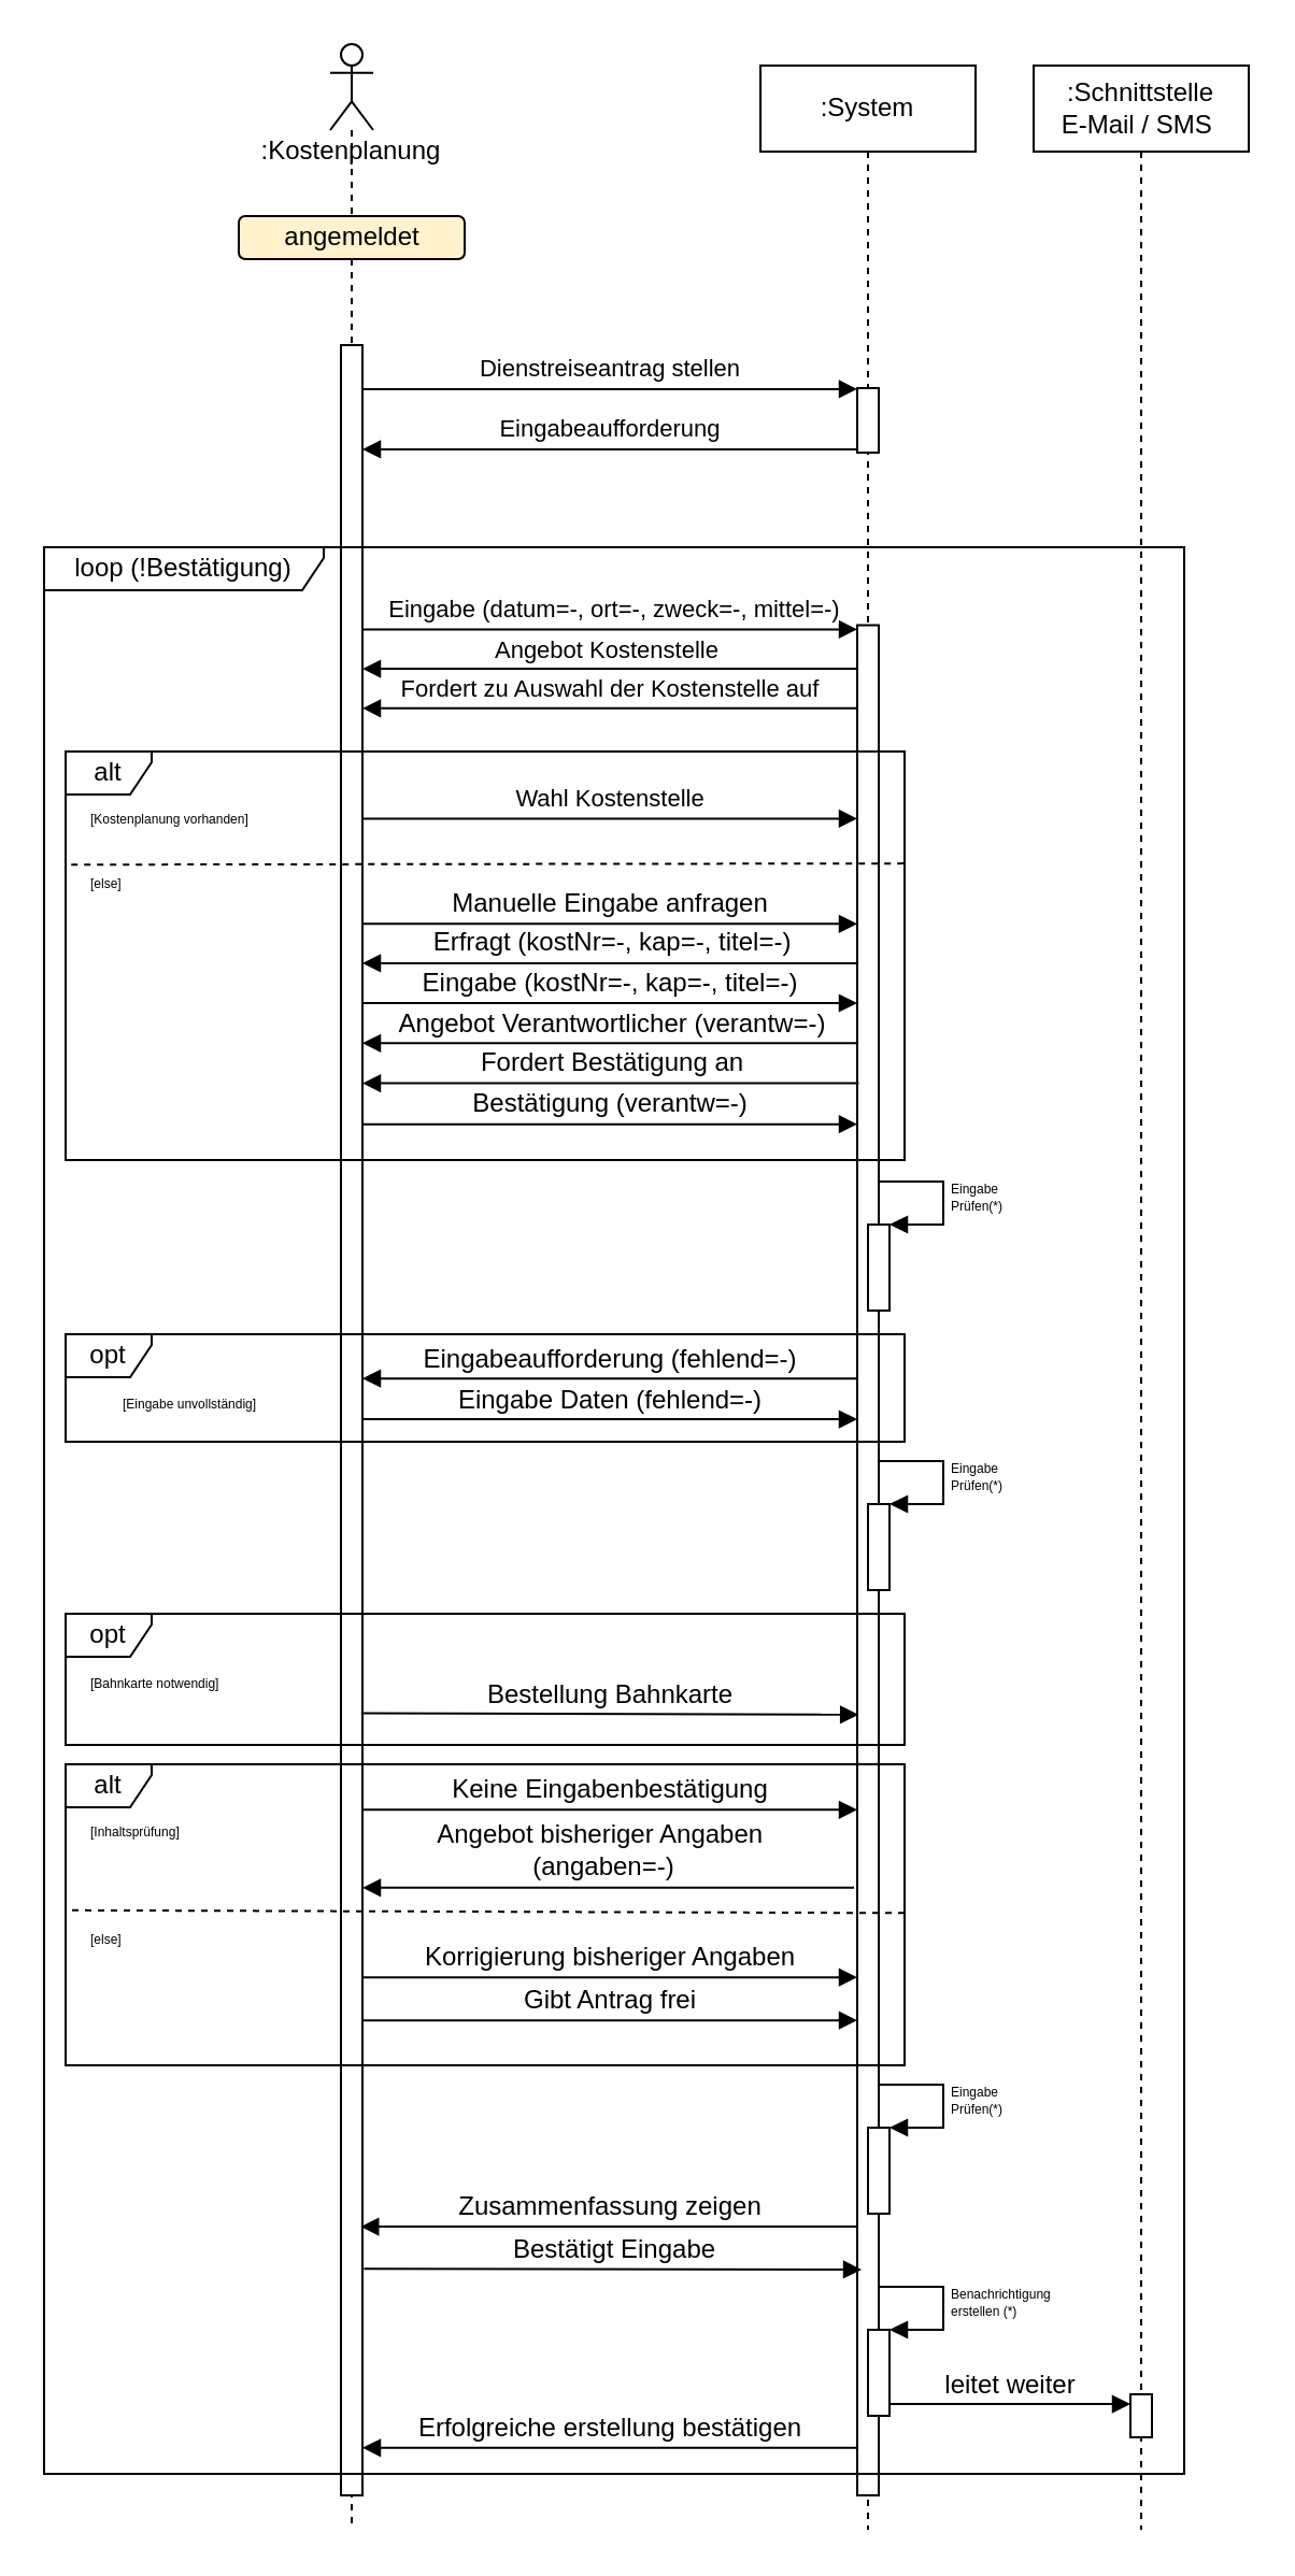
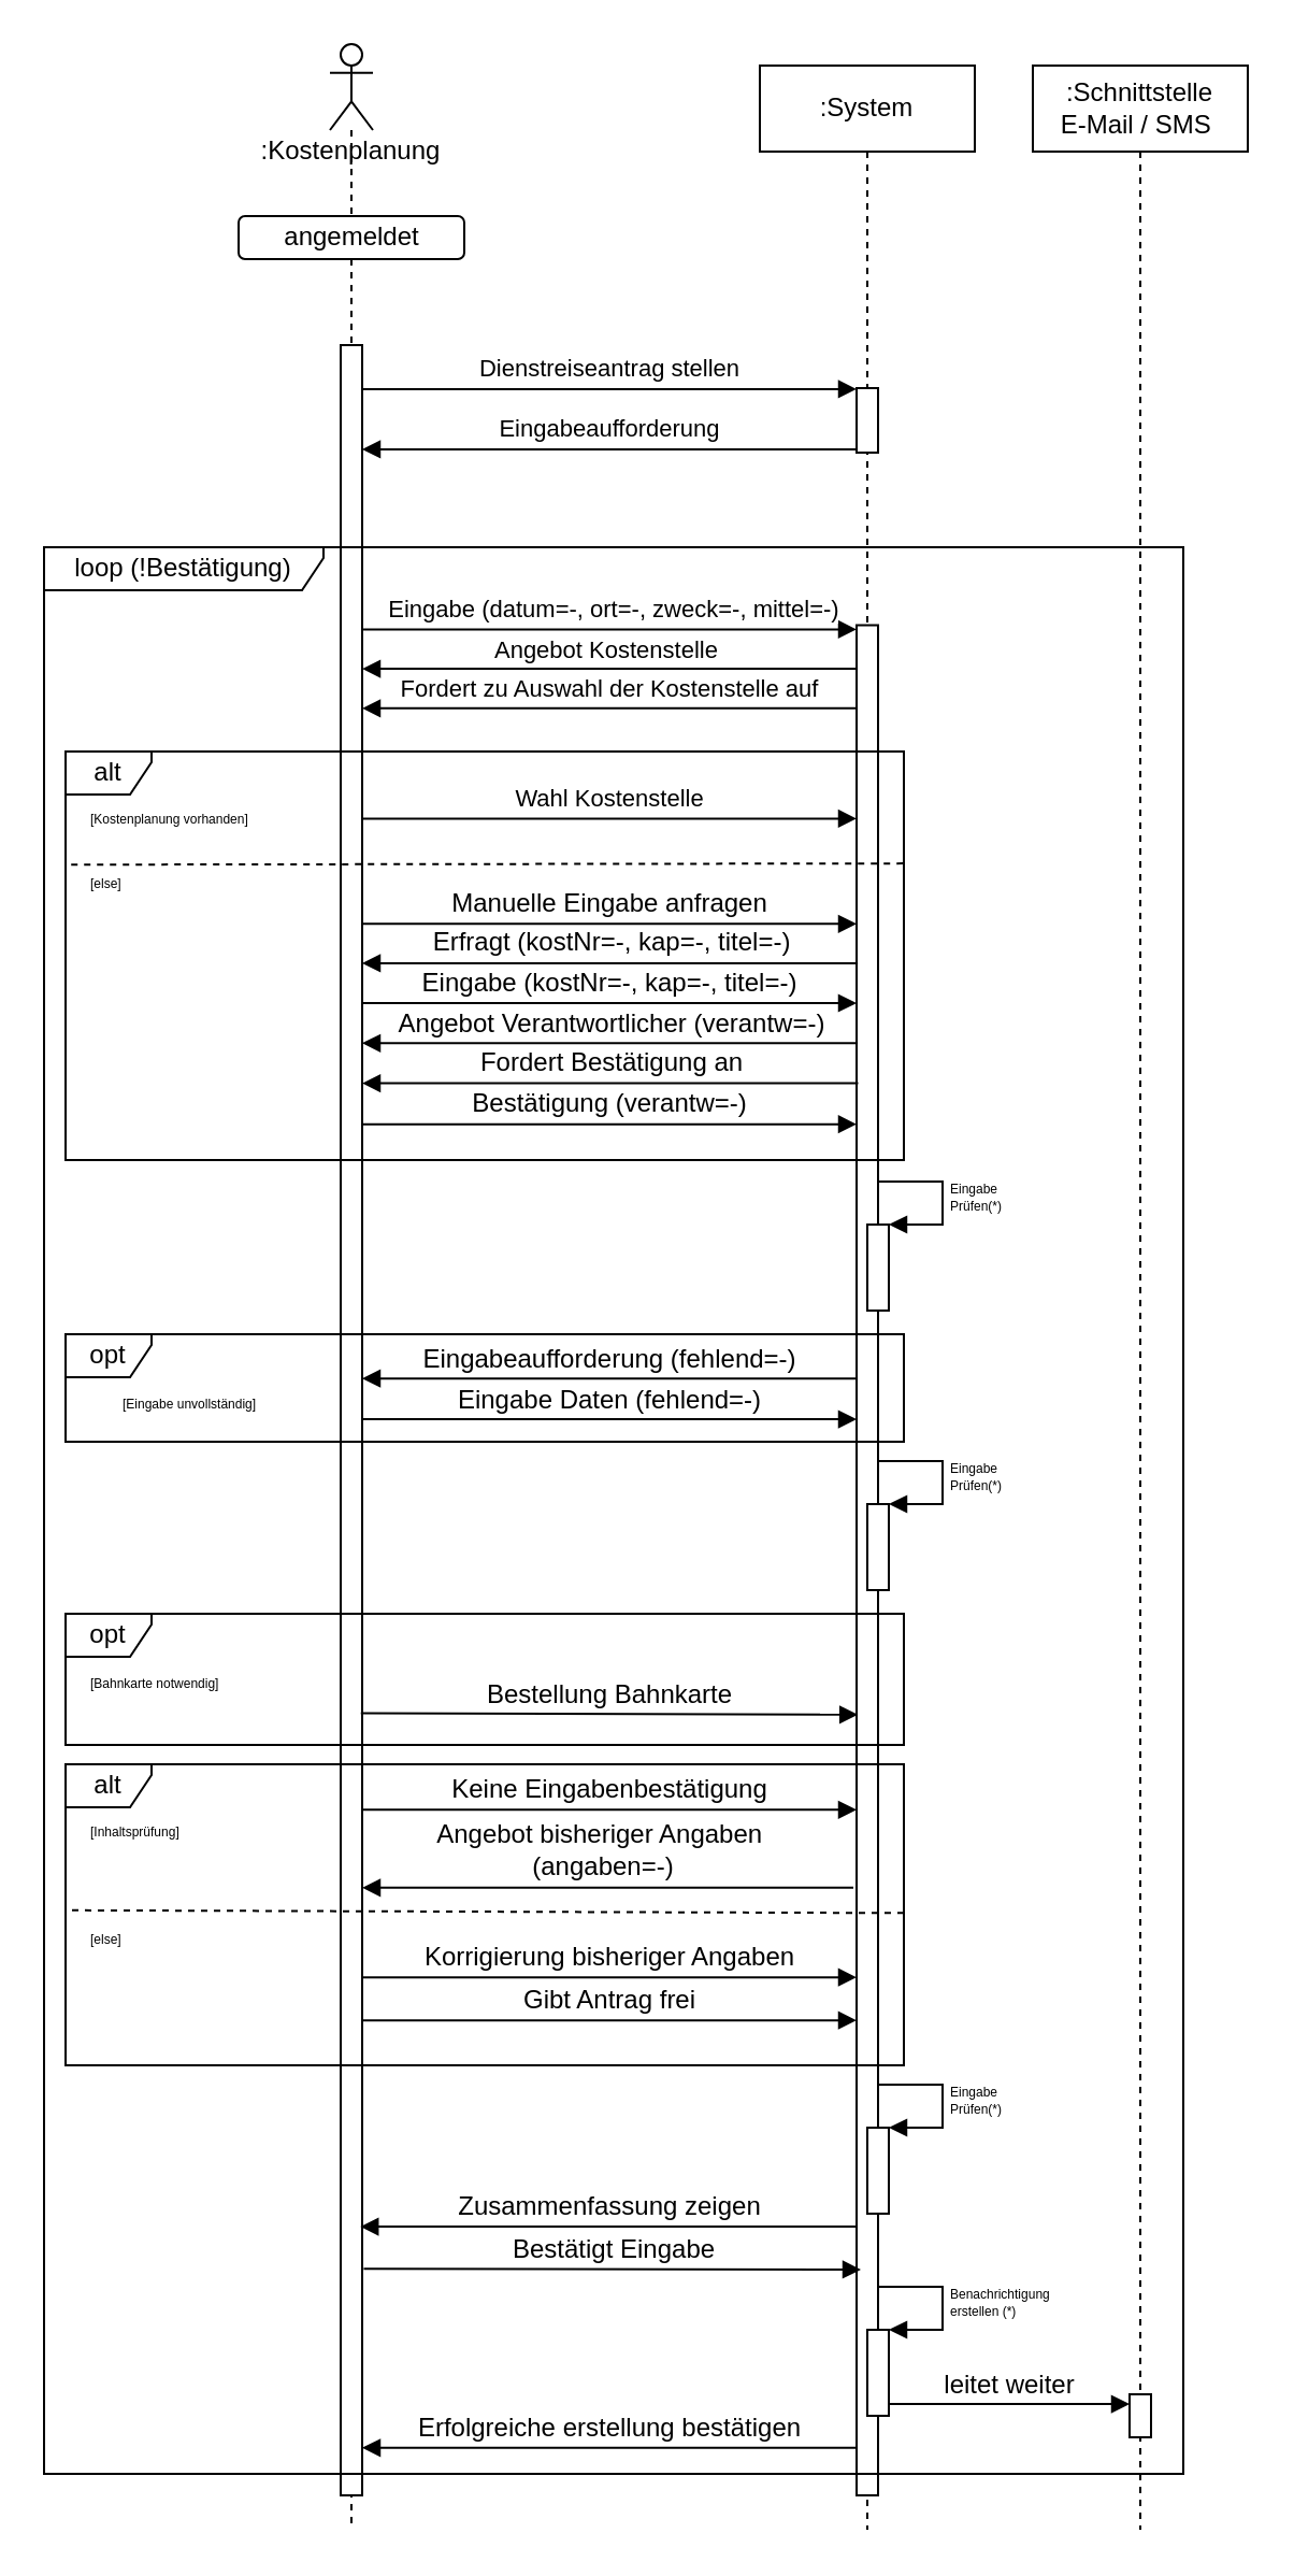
- <mxCell id="16" value="angemeldet" style="rounded=1;whiteSpace=wrap;html=1;fillColor=#fff2cc;" parent="1" vertex="1"><mxGeometry x="110.5" y="100" width="105" height="20" as="geometry" /></mxCell>
+ <mxCell id="16" value="angemeldet" style="rounded=1;whiteSpace=wrap;html=1;" parent="1" vertex="1"><mxGeometry x="110.5" y="100" width="105" height="20" as="geometry" /></mxCell>
